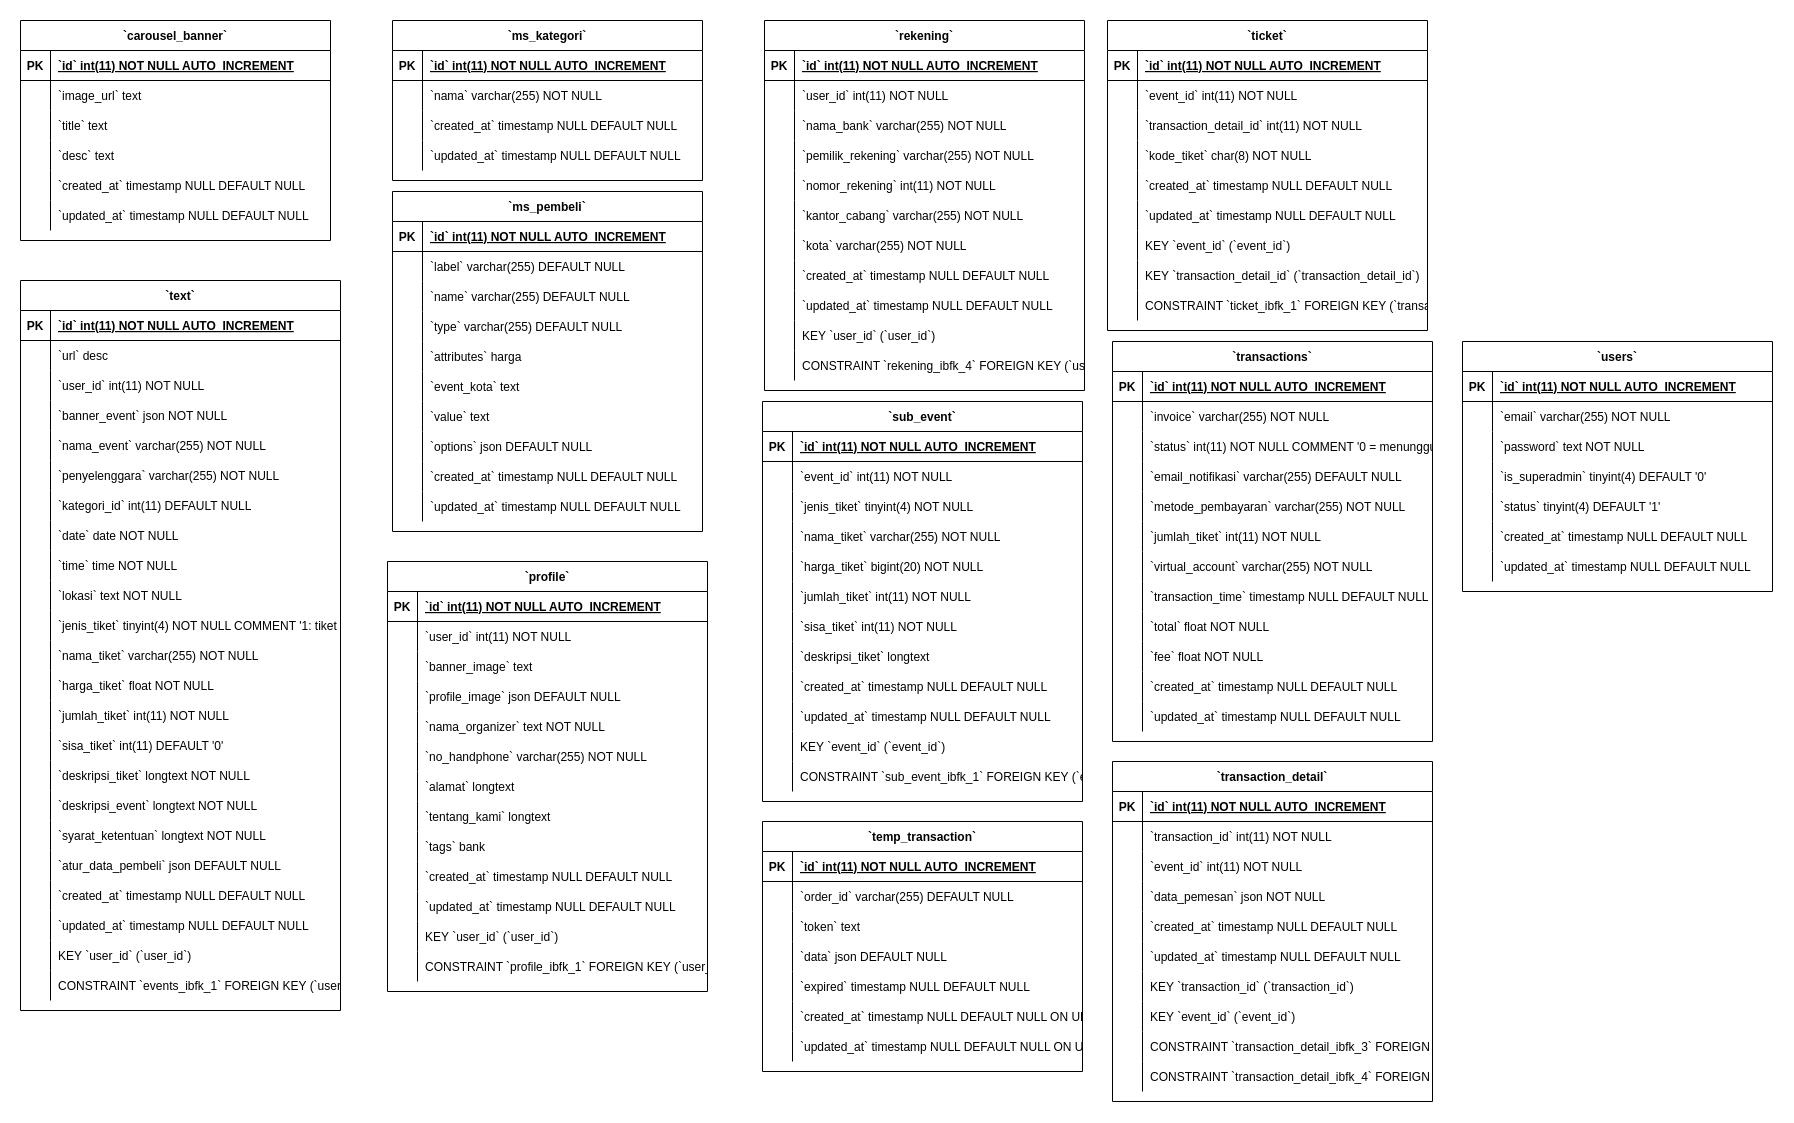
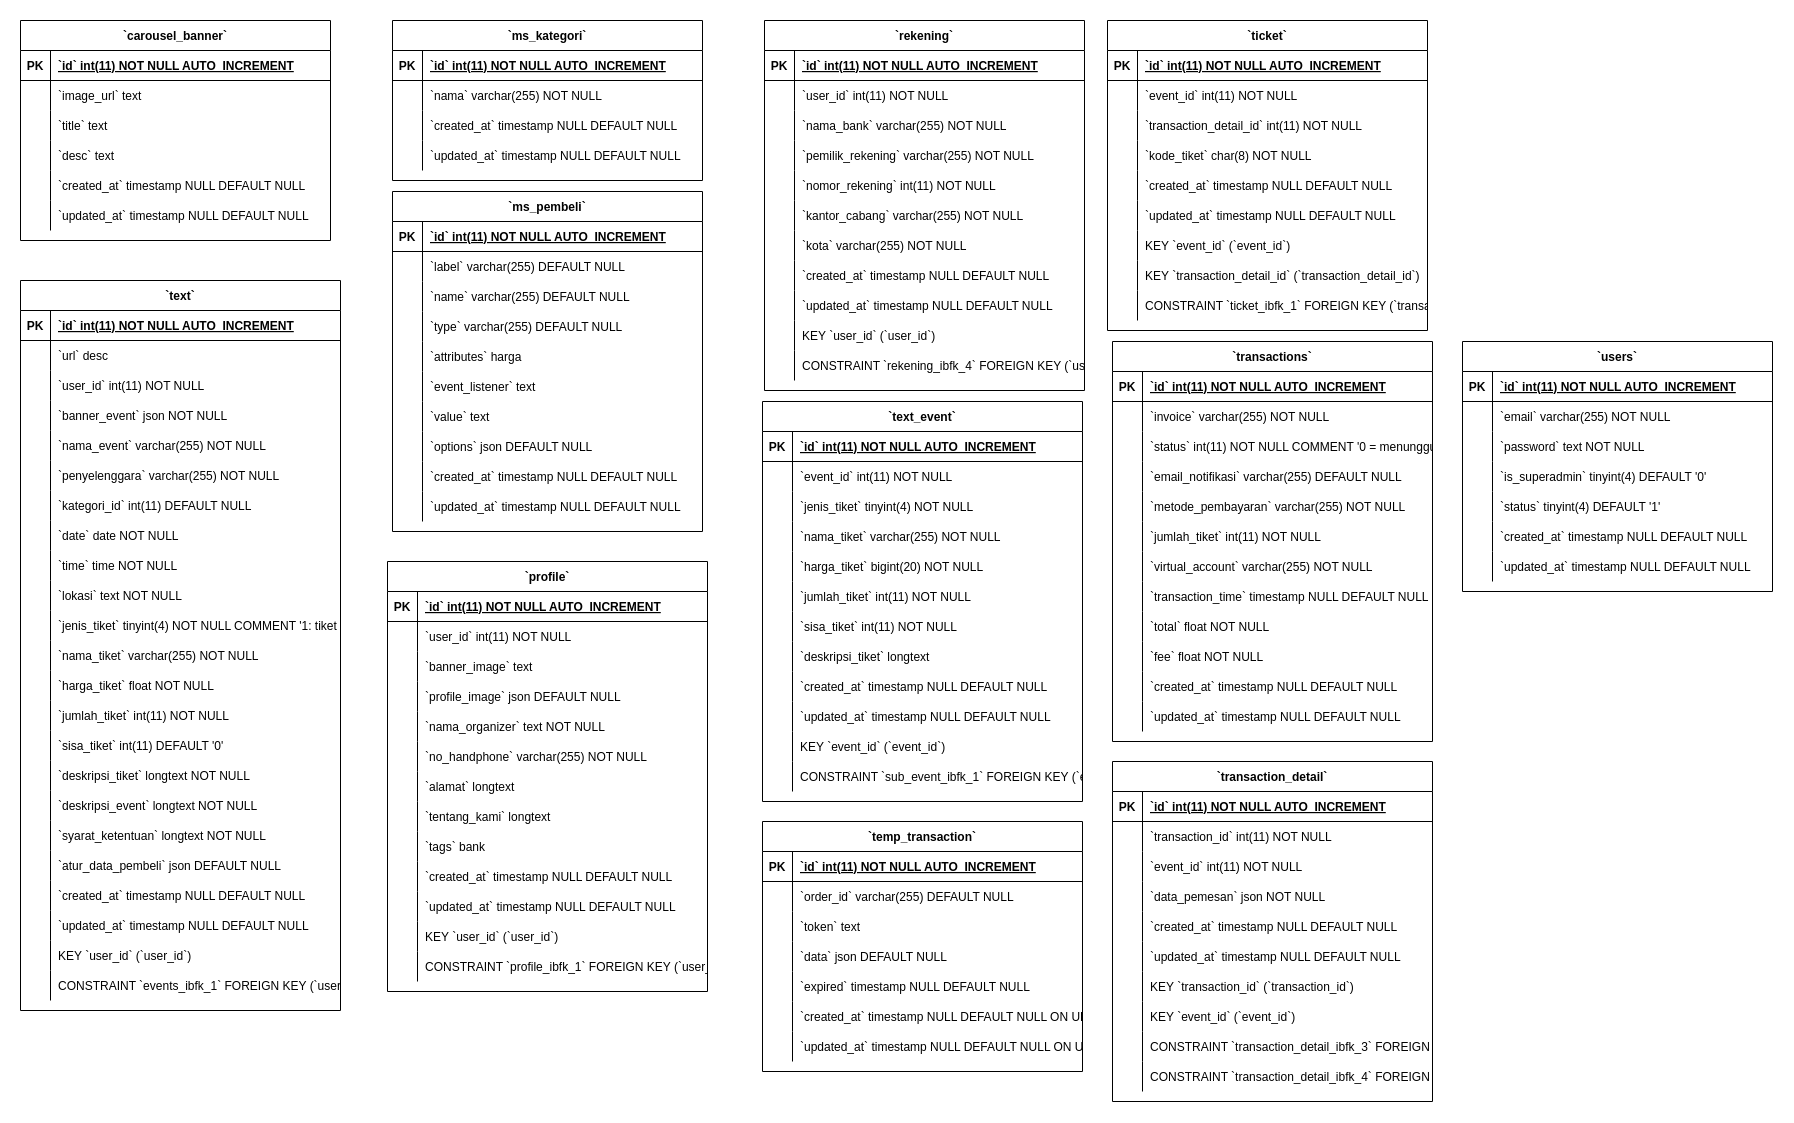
- <mxCell id="122" value="`event_kota` text" style="shape=partialRectangle;overflow=hidden;connectable=0;fillColor=none;align=left;top=0;left=0;bottom=0;right=0;spacingLeft=6;" vertex="1" parent="120"><mxGeometry x="30" width="280" height="30" as="geometry"><mxRectangle width="280" height="30" as="alternateBounds" /></mxGeometry></mxCell>
+ <mxCell id="122" value="`event_listener` text" style="shape=partialRectangle;overflow=hidden;connectable=0;fillColor=none;align=left;top=0;left=0;bottom=0;right=0;spacingLeft=6;" vertex="1" parent="120"><mxGeometry x="30" width="280" height="30" as="geometry"><mxRectangle width="280" height="30" as="alternateBounds" /></mxGeometry></mxCell>
- <mxCell id="209" value="`sub_event`" style="shape=table;startSize=30;container=1;collapsible=1;childLayout=tableLayout;fixedRows=1;rowLines=0;fontStyle=1;align=center;resizeLast=1;" vertex="1" parent="1"><mxGeometry x="762" y="401" width="320" height="400" as="geometry" /></mxCell>
+ <mxCell id="209" value="`text_event`" style="shape=table;startSize=30;container=1;collapsible=1;childLayout=tableLayout;fixedRows=1;rowLines=0;fontStyle=1;align=center;resizeLast=1;" vertex="1" parent="1"><mxGeometry x="762" y="401" width="320" height="400" as="geometry" /></mxCell>
